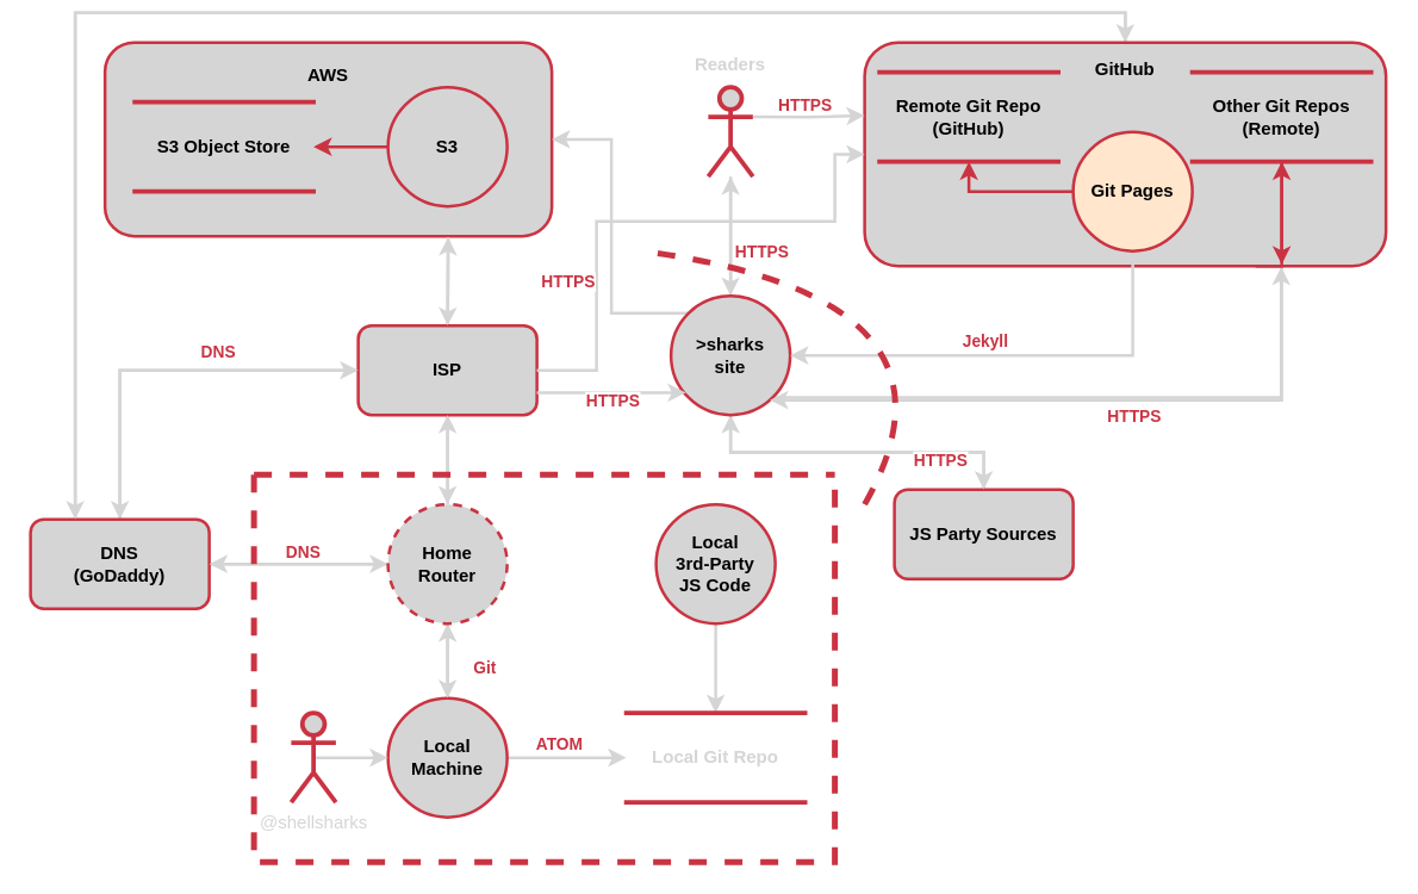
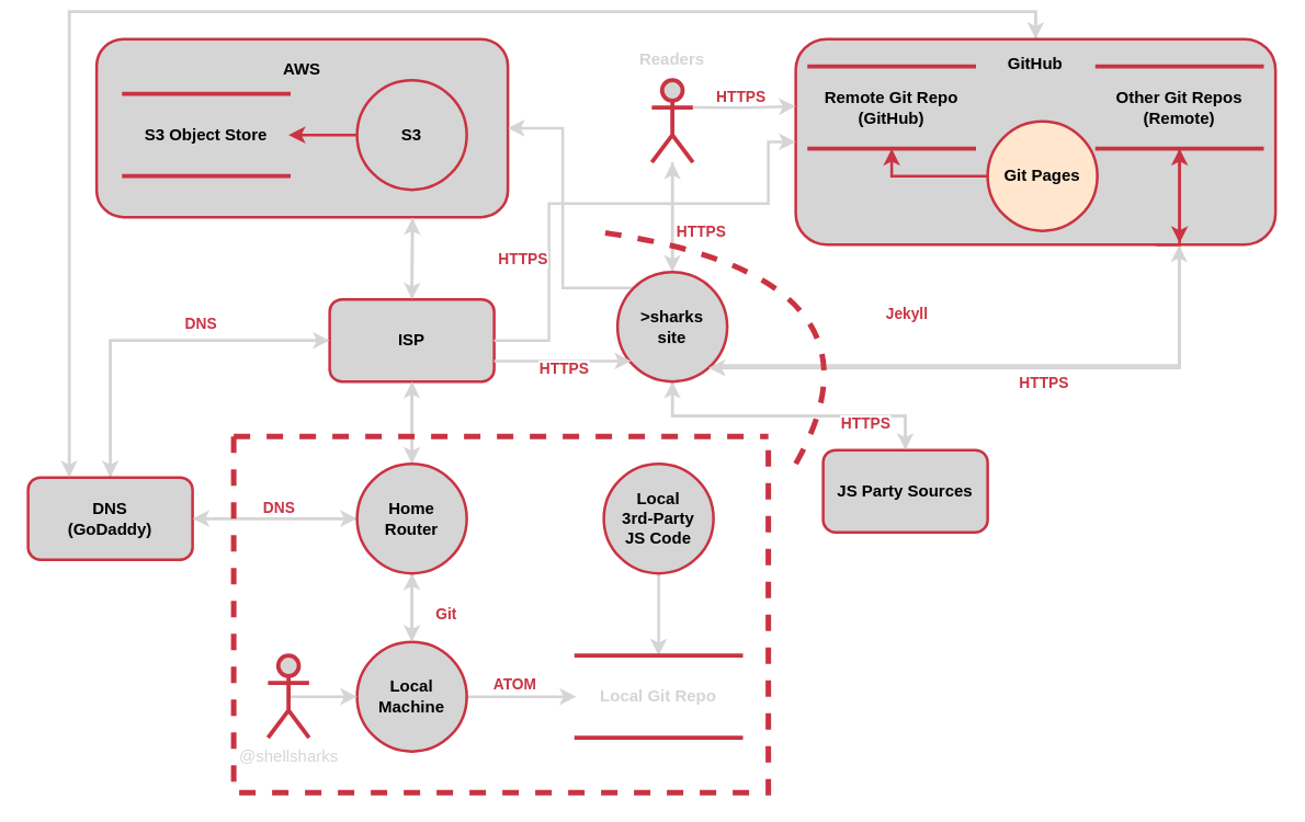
- <mxCell id="44" style="edgeStyle=orthogonalEdgeStyle;rounded=0;orthogonalLoop=1;jettySize=auto;html=1;exitX=0.5;exitY=1;exitDx=0;exitDy=0;entryX=1;entryY=0.5;entryDx=0;entryDy=0;fontColor=#000000;strokeColor=#D5D5D5;strokeWidth=2;" edge="1" parent="1" source="46" target="37"><mxGeometry relative="1" as="geometry" /></mxCell>
- <mxCell id="27" value="&lt;b&gt;Home&lt;br&gt;Router&lt;/b&gt;" style="ellipse;whiteSpace=wrap;html=1;aspect=fixed;strokeColor=#CA3342;fillColor=#D5D5D5;strokeWidth=2;dashed=1;" vertex="1" parent="1"><mxGeometry x="260" y="330" width="80" height="80" as="geometry" /></mxCell>
+ <mxCell id="27" value="&lt;b&gt;Home&lt;br&gt;Router&lt;/b&gt;" style="ellipse;whiteSpace=wrap;html=1;aspect=fixed;strokeColor=#CA3342;fillColor=#D5D5D5;strokeWidth=2;" vertex="1" parent="1"><mxGeometry x="260" y="330" width="80" height="80" as="geometry" /></mxCell>
